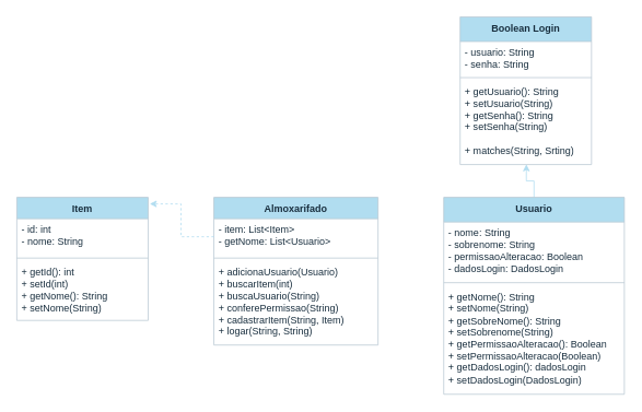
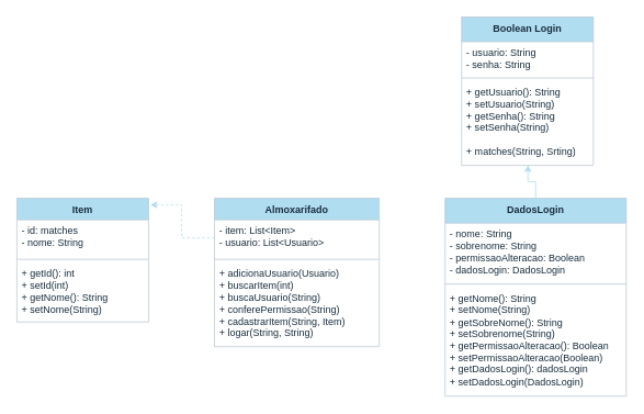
- <mxCell id="11" value="Usuario" style="swimlane;fontStyle=1;align=center;verticalAlign=top;childLayout=stackLayout;horizontal=1;startSize=30;horizontalStack=0;resizeParent=1;resizeParentMax=0;resizeLast=0;collapsible=1;marginBottom=0;whiteSpace=wrap;html=1;labelBackgroundColor=none;rounded=0;fillColor=#B1DDF0;strokeColor=#BAC8D3;fontColor=#182E3E;" vertex="1" parent="1"><mxGeometry x="540" y="240" width="220" height="240" as="geometry" /></mxCell>
+ <mxCell id="11" value="DadosLogin" style="swimlane;fontStyle=1;align=center;verticalAlign=top;childLayout=stackLayout;horizontal=1;startSize=30;horizontalStack=0;resizeParent=1;resizeParentMax=0;resizeLast=0;collapsible=1;marginBottom=0;whiteSpace=wrap;html=1;labelBackgroundColor=none;rounded=0;fillColor=#B1DDF0;strokeColor=#BAC8D3;fontColor=#182E3E;" vertex="1" parent="1"><mxGeometry x="540" y="240" width="220" height="240" as="geometry" /></mxCell>
- <mxCell id="7" value="- id: int&lt;br&gt;- nome: String" style="text;strokeColor=none;fillColor=none;align=left;verticalAlign=top;spacingLeft=4;spacingRight=4;overflow=hidden;rotatable=0;points=[[0,0.5],[1,0.5]];portConstraint=eastwest;whiteSpace=wrap;html=1;labelBackgroundColor=none;rounded=0;fontColor=#182E3E;" vertex="1" parent="6"><mxGeometry y="26" width="160" height="44" as="geometry" /></mxCell>
+ <mxCell id="7" value="- id: matches&lt;br&gt;- nome: String" style="text;strokeColor=none;fillColor=none;align=left;verticalAlign=top;spacingLeft=4;spacingRight=4;overflow=hidden;rotatable=0;points=[[0,0.5],[1,0.5]];portConstraint=eastwest;whiteSpace=wrap;html=1;labelBackgroundColor=none;rounded=0;fontColor=#182E3E;" vertex="1" parent="6"><mxGeometry y="26" width="160" height="44" as="geometry" /></mxCell>
- <mxCell id="3" value="- item: List&amp;lt;Item&amp;gt;&lt;br&gt;- getNome: List&amp;lt;Usuario&amp;gt;" style="text;strokeColor=none;fillColor=none;align=left;verticalAlign=top;spacingLeft=4;spacingRight=4;overflow=hidden;rotatable=0;points=[[0,0.5],[1,0.5]];portConstraint=eastwest;whiteSpace=wrap;html=1;labelBackgroundColor=none;rounded=0;fontColor=#182E3E;" vertex="1" parent="2"><mxGeometry y="26" width="200" height="44" as="geometry" /></mxCell>
+ <mxCell id="3" value="- item: List&amp;lt;Item&amp;gt;&lt;br&gt;- usuario: List&amp;lt;Usuario&amp;gt;" style="text;strokeColor=none;fillColor=none;align=left;verticalAlign=top;spacingLeft=4;spacingRight=4;overflow=hidden;rotatable=0;points=[[0,0.5],[1,0.5]];portConstraint=eastwest;whiteSpace=wrap;html=1;labelBackgroundColor=none;rounded=0;fontColor=#182E3E;" vertex="1" parent="2"><mxGeometry y="26" width="200" height="44" as="geometry" /></mxCell>
